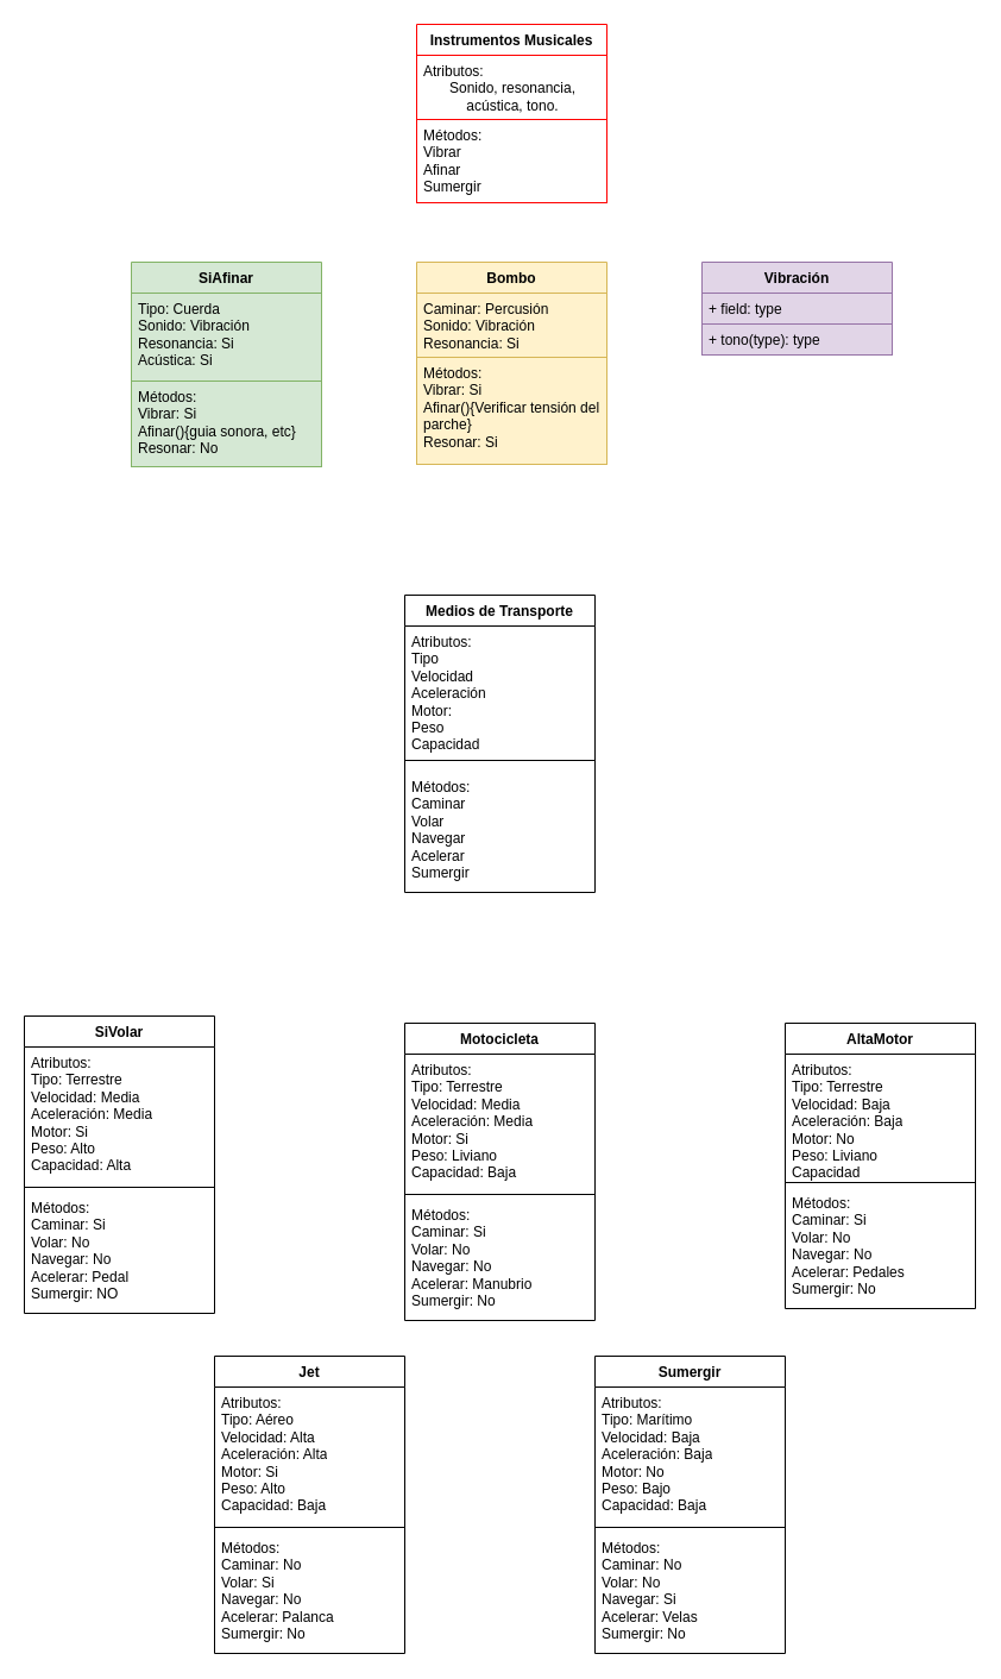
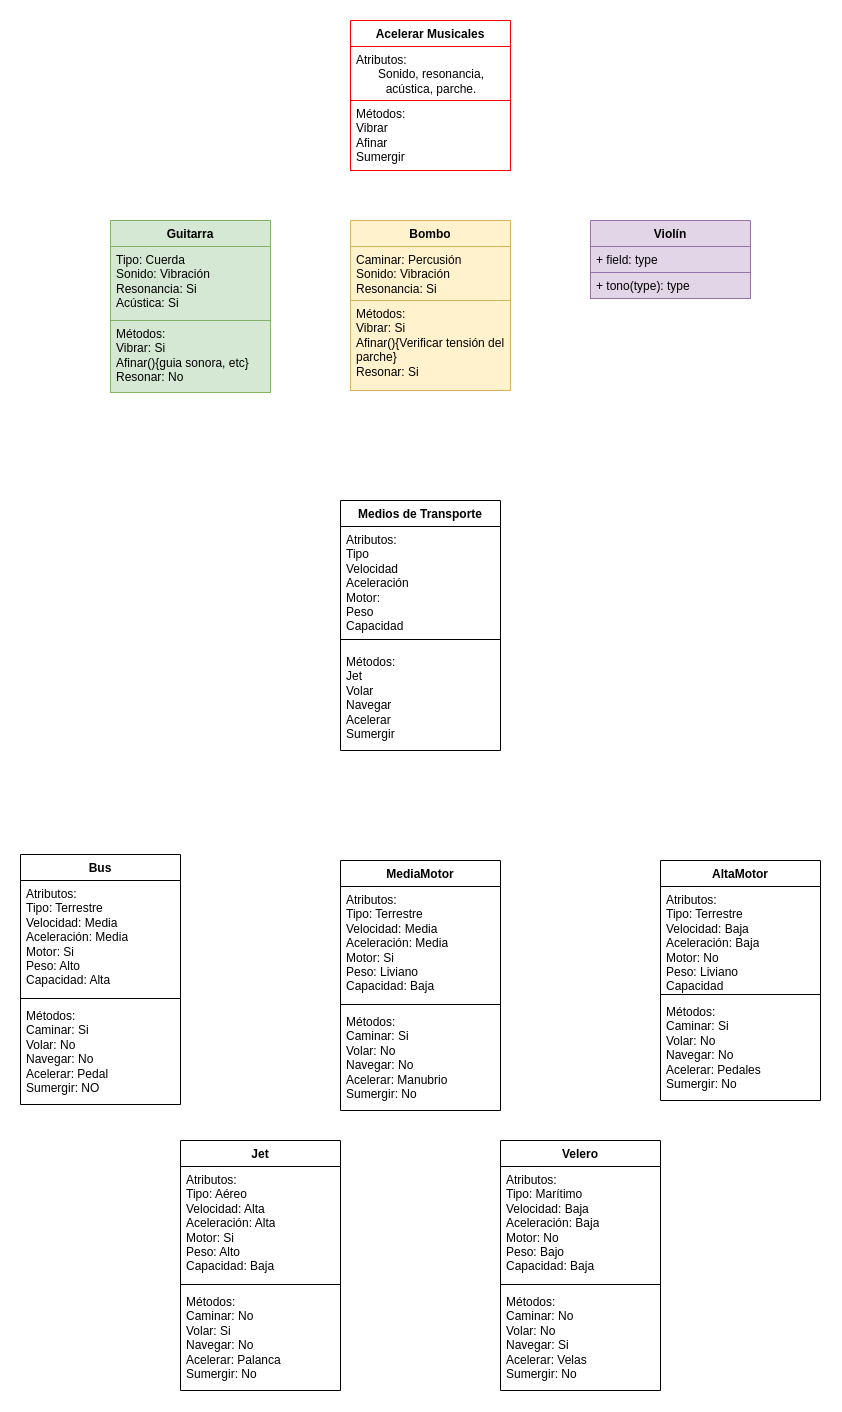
- <mxCell id="11" value="Instrumentos Musicales" style="swimlane;fontStyle=1;align=center;verticalAlign=top;childLayout=stackLayout;horizontal=1;startSize=26;horizontalStack=0;resizeParent=1;resizeParentMax=0;resizeLast=0;collapsible=1;marginBottom=0;whiteSpace=wrap;html=1;strokeColor=#FF0000;" vertex="1" parent="1"><mxGeometry x="350" y="20" width="160" height="150" as="geometry" /></mxCell>
+ <mxCell id="11" value="Acelerar Musicales" style="swimlane;fontStyle=1;align=center;verticalAlign=top;childLayout=stackLayout;horizontal=1;startSize=26;horizontalStack=0;resizeParent=1;resizeParentMax=0;resizeLast=0;collapsible=1;marginBottom=0;whiteSpace=wrap;html=1;strokeColor=#FF0000;" vertex="1" parent="1"><mxGeometry x="350" y="20" width="160" height="150" as="geometry" /></mxCell>
- <mxCell id="12" value="Atributos:&amp;nbsp;&lt;br&gt;&lt;div style=&quot;text-align: center;&quot;&gt;&lt;span style=&quot;background-color: initial;&quot;&gt;Sonido, resonancia, acústica, tono.&lt;/span&gt;&lt;/div&gt;" style="text;strokeColor=#FF0000;fillColor=none;align=left;verticalAlign=top;spacingLeft=4;spacingRight=4;overflow=hidden;rotatable=0;points=[[0,0.5],[1,0.5]];portConstraint=eastwest;whiteSpace=wrap;html=1;" vertex="1" parent="11"><mxGeometry y="26" width="160" height="54" as="geometry" /></mxCell>
+ <mxCell id="12" value="Atributos:&amp;nbsp;&lt;br&gt;&lt;div style=&quot;text-align: center;&quot;&gt;&lt;span style=&quot;background-color: initial;&quot;&gt;Sonido, resonancia, acústica, parche.&lt;/span&gt;&lt;/div&gt;" style="text;strokeColor=#FF0000;fillColor=none;align=left;verticalAlign=top;spacingLeft=4;spacingRight=4;overflow=hidden;rotatable=0;points=[[0,0.5],[1,0.5]];portConstraint=eastwest;whiteSpace=wrap;html=1;" vertex="1" parent="11"><mxGeometry y="26" width="160" height="54" as="geometry" /></mxCell>
- <mxCell id="2" value="SiAfinar" style="swimlane;fontStyle=1;align=center;verticalAlign=top;childLayout=stackLayout;horizontal=1;startSize=26;horizontalStack=0;resizeParent=1;resizeParentMax=0;resizeLast=0;collapsible=1;marginBottom=0;whiteSpace=wrap;html=1;fillColor=#d5e8d4;strokeColor=#82b366;" vertex="1" parent="1"><mxGeometry x="110" y="220" width="160" height="172" as="geometry" /></mxCell>
+ <mxCell id="2" value="Guitarra" style="swimlane;fontStyle=1;align=center;verticalAlign=top;childLayout=stackLayout;horizontal=1;startSize=26;horizontalStack=0;resizeParent=1;resizeParentMax=0;resizeLast=0;collapsible=1;marginBottom=0;whiteSpace=wrap;html=1;fillColor=#d5e8d4;strokeColor=#82b366;" vertex="1" parent="1"><mxGeometry x="110" y="220" width="160" height="172" as="geometry" /></mxCell>
- <mxCell id="8" value="Vibración" style="swimlane;fontStyle=1;align=center;verticalAlign=top;childLayout=stackLayout;horizontal=1;startSize=26;horizontalStack=0;resizeParent=1;resizeParentMax=0;resizeLast=0;collapsible=1;marginBottom=0;whiteSpace=wrap;html=1;fillColor=#e1d5e7;strokeColor=#9673a6;" vertex="1" parent="1"><mxGeometry x="590" y="220" width="160" height="78" as="geometry"><mxRectangle x="-680" y="-640" width="90" height="30" as="alternateBounds" /></mxGeometry></mxCell>
+ <mxCell id="8" value="Violín" style="swimlane;fontStyle=1;align=center;verticalAlign=top;childLayout=stackLayout;horizontal=1;startSize=26;horizontalStack=0;resizeParent=1;resizeParentMax=0;resizeLast=0;collapsible=1;marginBottom=0;whiteSpace=wrap;html=1;fillColor=#e1d5e7;strokeColor=#9673a6;" vertex="1" parent="1"><mxGeometry x="590" y="220" width="160" height="78" as="geometry"><mxRectangle x="-680" y="-640" width="90" height="30" as="alternateBounds" /></mxGeometry></mxCell>
- <mxCell id="17" value="Métodos:&lt;br&gt;Caminar&lt;br&gt;Volar&lt;br&gt;Navegar&lt;br&gt;Acelerar&lt;br&gt;Sumergir" style="text;strokeColor=none;fillColor=none;align=left;verticalAlign=top;spacingLeft=4;spacingRight=4;overflow=hidden;rotatable=0;points=[[0,0.5],[1,0.5]];portConstraint=eastwest;whiteSpace=wrap;html=1;" vertex="1" parent="14"><mxGeometry y="148" width="160" height="102" as="geometry" /></mxCell>
+ <mxCell id="17" value="Métodos:&lt;br&gt;Jet&lt;br&gt;Volar&lt;br&gt;Navegar&lt;br&gt;Acelerar&lt;br&gt;Sumergir" style="text;strokeColor=none;fillColor=none;align=left;verticalAlign=top;spacingLeft=4;spacingRight=4;overflow=hidden;rotatable=0;points=[[0,0.5],[1,0.5]];portConstraint=eastwest;whiteSpace=wrap;html=1;" vertex="1" parent="14"><mxGeometry y="148" width="160" height="102" as="geometry" /></mxCell>
- <mxCell id="18" value="SiVolar" style="swimlane;fontStyle=1;align=center;verticalAlign=top;childLayout=stackLayout;horizontal=1;startSize=26;horizontalStack=0;resizeParent=1;resizeParentMax=0;resizeLast=0;collapsible=1;marginBottom=0;whiteSpace=wrap;html=1;" vertex="1" parent="1"><mxGeometry x="20" y="854" width="160" height="250" as="geometry" /></mxCell>
+ <mxCell id="18" value="Bus" style="swimlane;fontStyle=1;align=center;verticalAlign=top;childLayout=stackLayout;horizontal=1;startSize=26;horizontalStack=0;resizeParent=1;resizeParentMax=0;resizeLast=0;collapsible=1;marginBottom=0;whiteSpace=wrap;html=1;" vertex="1" parent="1"><mxGeometry x="20" y="854" width="160" height="250" as="geometry" /></mxCell>
- <mxCell id="22" value="Motocicleta" style="swimlane;fontStyle=1;align=center;verticalAlign=top;childLayout=stackLayout;horizontal=1;startSize=26;horizontalStack=0;resizeParent=1;resizeParentMax=0;resizeLast=0;collapsible=1;marginBottom=0;whiteSpace=wrap;html=1;" vertex="1" parent="1"><mxGeometry x="340" y="860" width="160" height="250" as="geometry" /></mxCell>
+ <mxCell id="22" value="MediaMotor" style="swimlane;fontStyle=1;align=center;verticalAlign=top;childLayout=stackLayout;horizontal=1;startSize=26;horizontalStack=0;resizeParent=1;resizeParentMax=0;resizeLast=0;collapsible=1;marginBottom=0;whiteSpace=wrap;html=1;" vertex="1" parent="1"><mxGeometry x="340" y="860" width="160" height="250" as="geometry" /></mxCell>
- <mxCell id="34" value="Sumergir" style="swimlane;fontStyle=1;align=center;verticalAlign=top;childLayout=stackLayout;horizontal=1;startSize=26;horizontalStack=0;resizeParent=1;resizeParentMax=0;resizeLast=0;collapsible=1;marginBottom=0;whiteSpace=wrap;html=1;" vertex="1" parent="1"><mxGeometry x="500" y="1140" width="160" height="250" as="geometry" /></mxCell>
+ <mxCell id="34" value="Velero" style="swimlane;fontStyle=1;align=center;verticalAlign=top;childLayout=stackLayout;horizontal=1;startSize=26;horizontalStack=0;resizeParent=1;resizeParentMax=0;resizeLast=0;collapsible=1;marginBottom=0;whiteSpace=wrap;html=1;" vertex="1" parent="1"><mxGeometry x="500" y="1140" width="160" height="250" as="geometry" /></mxCell>
